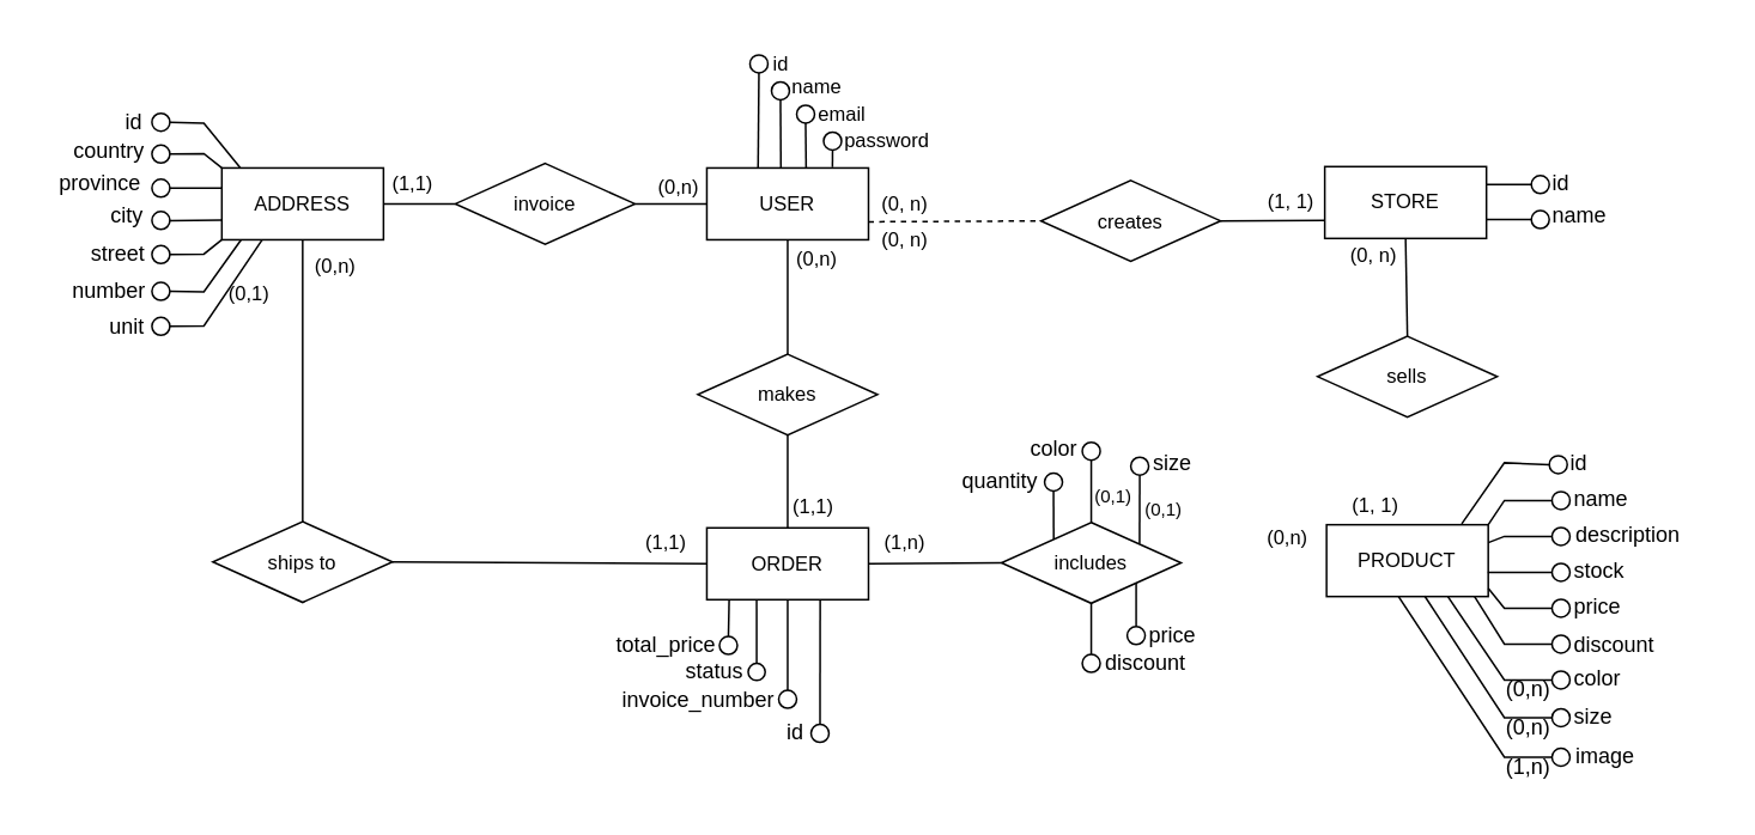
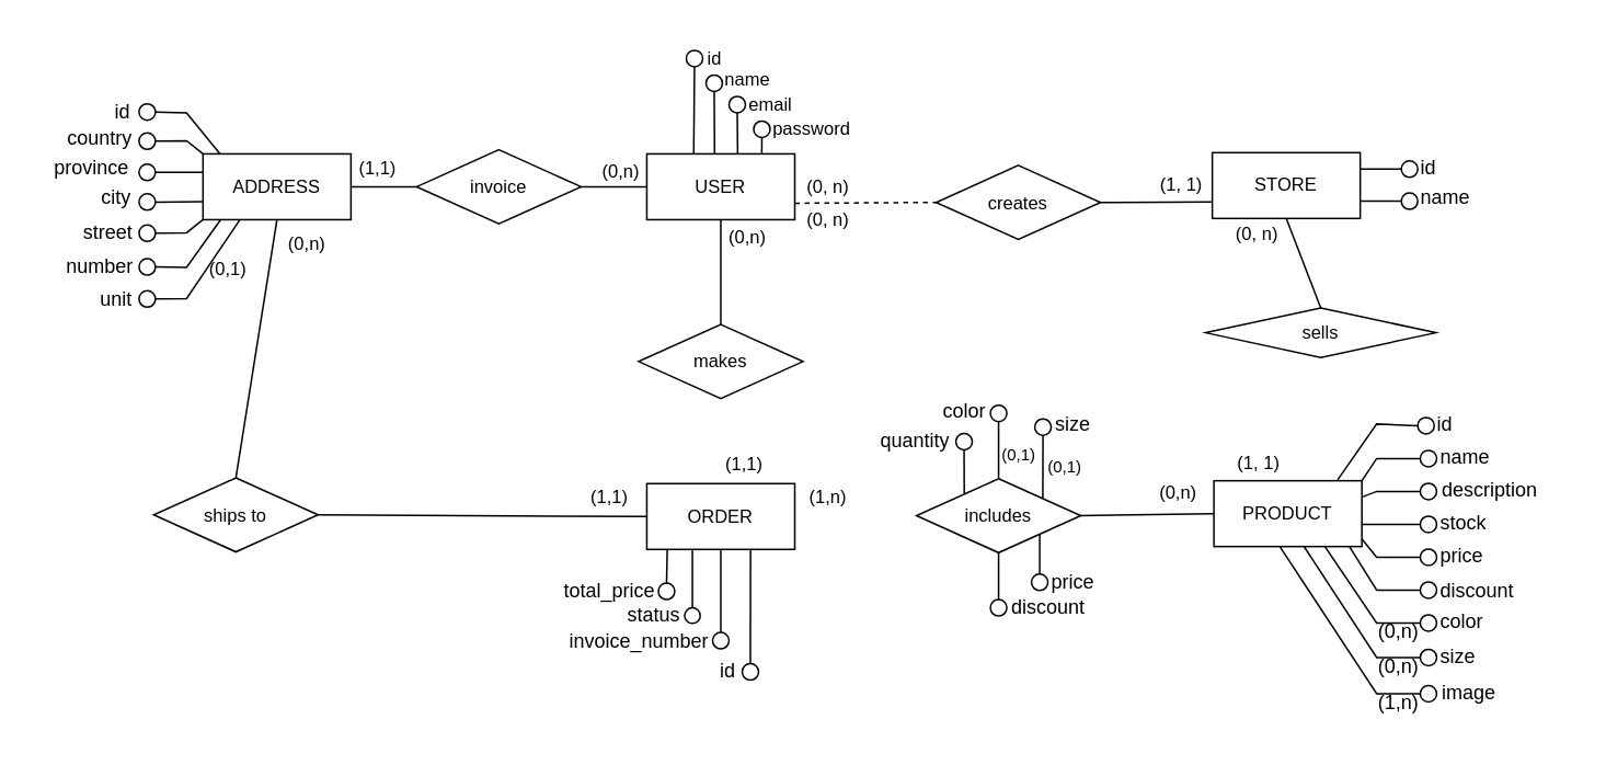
- <mxCell id="12" value="creates" style="shape=rhombus;perimeter=rhombusPerimeter;whiteSpace=wrap;html=1;align=center;fillColor=none;fontSize=11;" parent="1" vertex="1"><mxGeometry x="579" y="100" width="100" height="45" as="geometry" /></mxCell>
+ <mxCell id="12" value="creates" style="shape=rhombus;perimeter=rhombusPerimeter;whiteSpace=wrap;html=1;align=center;fillColor=none;fontSize=11;" parent="1" vertex="1"><mxGeometry x="569" y="100" width="100" height="45" as="geometry" /></mxCell>
- <mxCell id="27" value="sells" style="shape=rhombus;perimeter=rhombusPerimeter;whiteSpace=wrap;html=1;align=center;fillColor=none;fontSize=11;" parent="1" vertex="1"><mxGeometry x="733" y="186.75" width="100" height="45" as="geometry" /></mxCell>
+ <mxCell id="27" value="sells" style="shape=rhombus;perimeter=rhombusPerimeter;whiteSpace=wrap;html=1;align=center;fillColor=none;fontSize=11;" parent="1" vertex="1"><mxGeometry x="733" y="186.75" width="140" height="30" as="geometry" /></mxCell>
- <mxCell id="30" value="" style="endArrow=none;html=1;rounded=0;fontSize=11;entryX=0.5;entryY=1;entryDx=0;entryDy=0;exitX=0.5;exitY=0;exitDx=0;exitDy=0;" parent="1" source="54" target="22" edge="1"><mxGeometry width="50" height="50" relative="1" as="geometry"><mxPoint x="568" y="308" as="sourcePoint" /><mxPoint x="448" y="233" as="targetPoint" /><Array as="points" /></mxGeometry></mxCell>
+ <mxCell id="56" value="" style="endArrow=none;html=1;rounded=0;fontSize=11;entryX=1;entryY=0.5;entryDx=0;entryDy=0;exitX=0;exitY=0.5;exitDx=0;exitDy=0;" parent="1" source="29" target="55" edge="1"><mxGeometry width="50" height="50" relative="1" as="geometry"><mxPoint x="779" y="333" as="sourcePoint" /><mxPoint x="629" y="343" as="targetPoint" /><Array as="points" /></mxGeometry></mxCell>
- <mxCell id="129" value="ships to" style="shape=rhombus;perimeter=rhombusPerimeter;whiteSpace=wrap;html=1;align=center;fillColor=none;fontSize=11;" vertex="1" parent="1"><mxGeometry x="118" y="290" width="100" height="45" as="geometry" /></mxCell>
+ <mxCell id="129" value="ships to" style="shape=rhombus;perimeter=rhombusPerimeter;whiteSpace=wrap;html=1;align=center;fillColor=none;fontSize=11;" vertex="1" parent="1"><mxGeometry x="93" y="290" width="100" height="45" as="geometry" /></mxCell>
- <mxCell id="106" value="" style="endArrow=none;html=1;rounded=0;fontSize=11;entryX=1;entryY=0.5;entryDx=0;entryDy=0;exitX=0;exitY=0.5;exitDx=0;exitDy=0;" edge="1" parent="1" source="55" target="54"><mxGeometry width="50" height="50" relative="1" as="geometry"><mxPoint x="802" y="323" as="sourcePoint" /><mxPoint x="686" y="323" as="targetPoint" /><Array as="points" /></mxGeometry></mxCell>
